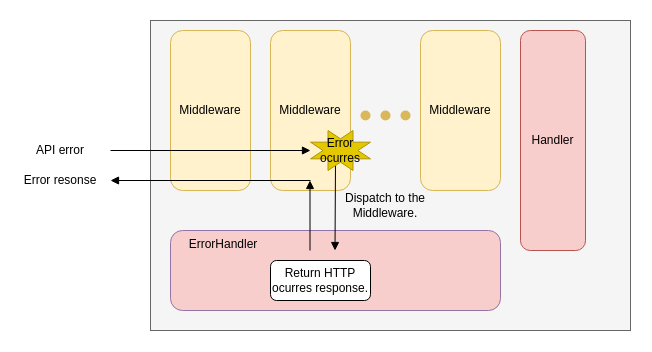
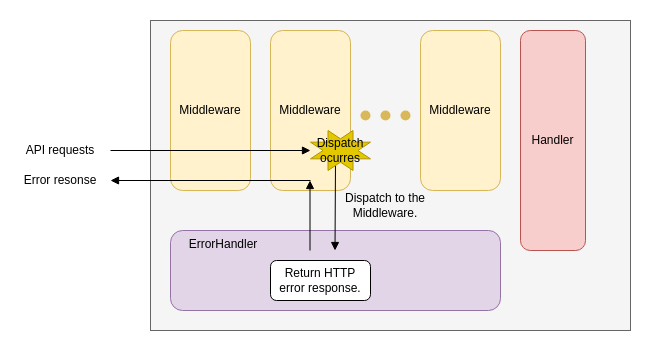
- <mxCell id="16" value="API error" style="text;html=1;strokeColor=none;fillColor=none;align=center;verticalAlign=middle;whiteSpace=wrap;rounded=0;" vertex="1" parent="1"><mxGeometry x="20" y="140" width="80" height="20" as="geometry" /></mxCell>
+ <mxCell id="16" value="API requests" style="text;html=1;strokeColor=none;fillColor=none;align=center;verticalAlign=middle;whiteSpace=wrap;rounded=0;" vertex="1" parent="1"><mxGeometry x="20" y="140" width="80" height="20" as="geometry" /></mxCell>
- <mxCell id="20" value="Error ocurres" style="text;html=1;strokeColor=none;fillColor=none;align=center;verticalAlign=middle;whiteSpace=wrap;rounded=0;" vertex="1" parent="18"><mxGeometry width="60" height="40" as="geometry" /></mxCell>
+ <mxCell id="20" value="Dispatch ocurres" style="text;html=1;strokeColor=none;fillColor=none;align=center;verticalAlign=middle;whiteSpace=wrap;rounded=0;" vertex="1" parent="18"><mxGeometry width="60" height="40" as="geometry" /></mxCell>
- <mxCell id="10" value="&amp;nbsp; &amp;nbsp; &amp;nbsp;ErrorHandler" style="rounded=1;whiteSpace=wrap;html=1;fillColor=#f8cecc;strokeColor=#9673a6;horizontal=1;align=left;verticalAlign=top;" vertex="1" parent="1"><mxGeometry x="170" y="230" width="330" height="80" as="geometry" /></mxCell>
+ <mxCell id="10" value="&amp;nbsp; &amp;nbsp; &amp;nbsp;ErrorHandler" style="rounded=1;whiteSpace=wrap;html=1;fillColor=#e1d5e7;strokeColor=#9673a6;horizontal=1;align=left;verticalAlign=top;" vertex="1" parent="1"><mxGeometry x="170" y="230" width="330" height="80" as="geometry" /></mxCell>
- <mxCell id="15" value="Return HTTP ocurres response." style="rounded=1;whiteSpace=wrap;html=1;" vertex="1" parent="1"><mxGeometry x="270" y="260" width="100" height="40" as="geometry" /></mxCell>
+ <mxCell id="15" value="Return HTTP error response." style="rounded=1;whiteSpace=wrap;html=1;" vertex="1" parent="1"><mxGeometry x="270" y="260" width="100" height="40" as="geometry" /></mxCell>
